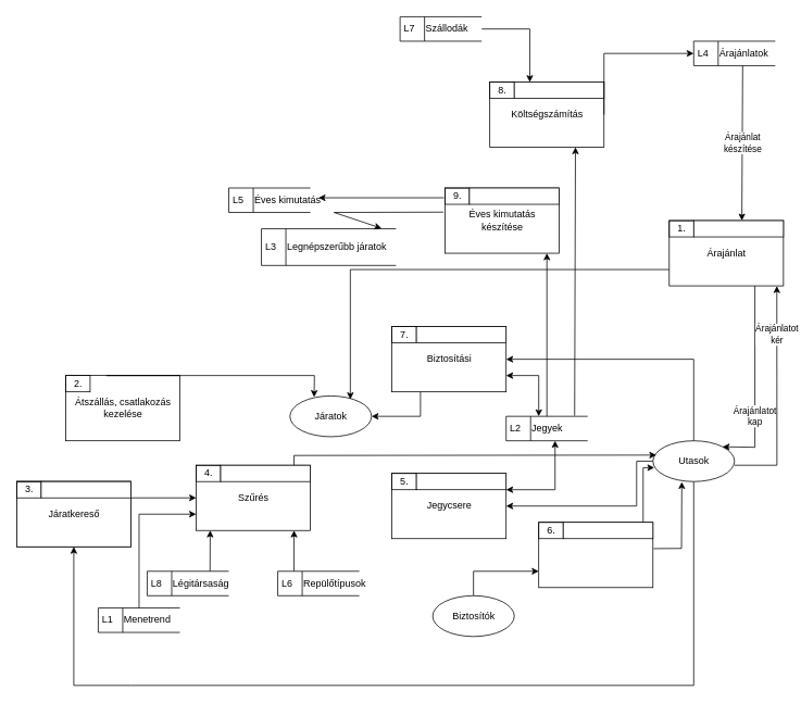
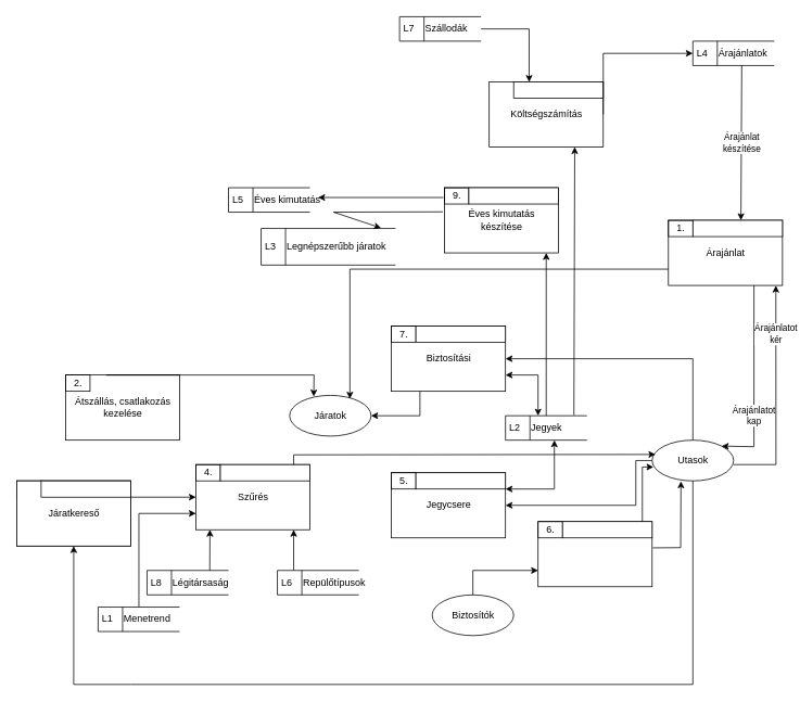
- <mxCell id="54" value="8." style="text;html=1;resizable=0;autosize=1;align=center;verticalAlign=middle;points=[];fillColor=none;rounded=0;sketch=0;strokeColor=#000000;" vertex="1" parent="1"><mxGeometry x="600" y="100" width="30" height="20" as="geometry" /></mxCell>
- <mxCell id="13" value="3." style="text;html=1;resizable=0;autosize=1;align=center;verticalAlign=middle;points=[];fillColor=none;rounded=0;sketch=0;strokeColor=#000000;" vertex="1" parent="11"><mxGeometry width="30" height="20" as="geometry" /></mxCell>
